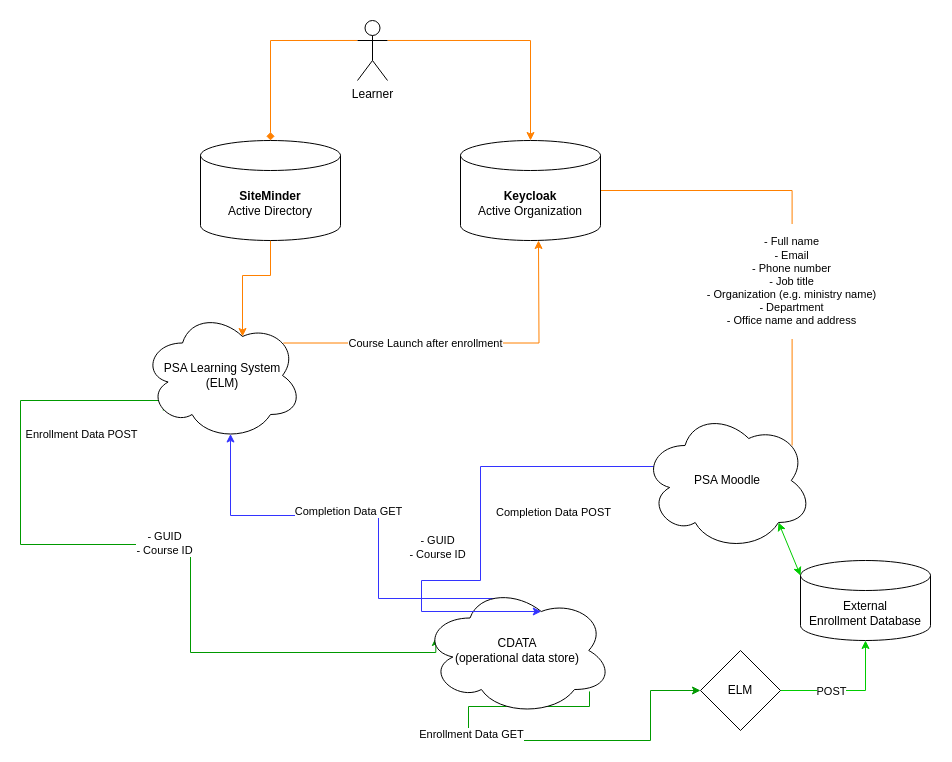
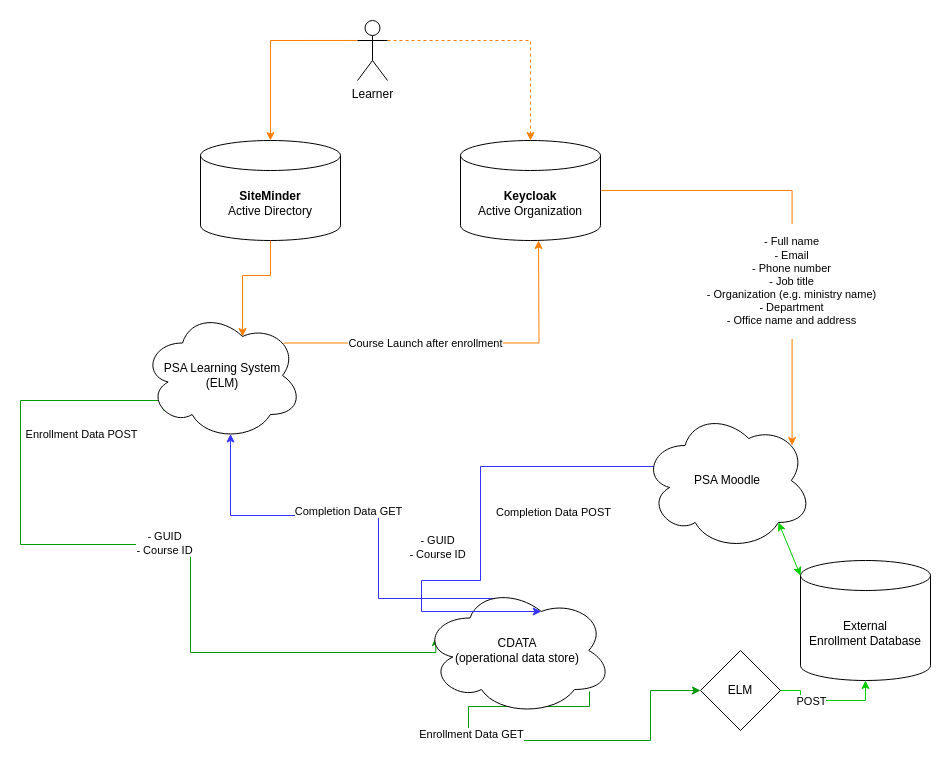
- <mxCell id="3" style="edgeStyle=orthogonalEdgeStyle;rounded=0;orthogonalLoop=1;jettySize=auto;html=1;exitX=1;exitY=0.333;exitDx=0;exitDy=0;exitPerimeter=0;entryX=0.5;entryY=0;entryDx=0;entryDy=0;entryPerimeter=0;strokeColor=#FF8000;" edge="1" parent="1" source="5" target="23"><mxGeometry relative="1" as="geometry" /></mxCell>
+ <mxCell id="3" style="edgeStyle=orthogonalEdgeStyle;rounded=0;orthogonalLoop=1;jettySize=auto;html=1;exitX=1;exitY=0.333;exitDx=0;exitDy=0;exitPerimeter=0;entryX=0.5;entryY=0;entryDx=0;entryDy=0;entryPerimeter=0;strokeColor=#FF8000;dashed=1;" edge="1" parent="1" source="5" target="23"><mxGeometry relative="1" as="geometry" /></mxCell>
- <mxCell id="4" style="edgeStyle=orthogonalEdgeStyle;rounded=0;orthogonalLoop=1;jettySize=auto;html=1;exitX=0;exitY=0.333;exitDx=0;exitDy=0;exitPerimeter=0;entryX=0.5;entryY=0;entryDx=0;entryDy=0;entryPerimeter=0;strokeColor=#FF8000;endArrow=diamond;" edge="1" parent="1" source="5" target="24"><mxGeometry relative="1" as="geometry" /></mxCell>
+ <mxCell id="4" style="edgeStyle=orthogonalEdgeStyle;rounded=0;orthogonalLoop=1;jettySize=auto;html=1;exitX=0;exitY=0.333;exitDx=0;exitDy=0;exitPerimeter=0;entryX=0.5;entryY=0;entryDx=0;entryDy=0;entryPerimeter=0;strokeColor=#FF8000;" edge="1" parent="1" source="5" target="24"><mxGeometry relative="1" as="geometry" /></mxCell>
- <mxCell id="21" style="edgeStyle=orthogonalEdgeStyle;rounded=0;orthogonalLoop=1;jettySize=auto;html=1;exitX=1;exitY=0.5;exitDx=0;exitDy=0;exitPerimeter=0;entryX=0.88;entryY=0.25;entryDx=0;entryDy=0;entryPerimeter=0;strokeColor=#FF8000;endArrow=none;" edge="1" parent="1" source="23" target="20"><mxGeometry relative="1" as="geometry" /></mxCell>
+ <mxCell id="21" style="edgeStyle=orthogonalEdgeStyle;rounded=0;orthogonalLoop=1;jettySize=auto;html=1;exitX=1;exitY=0.5;exitDx=0;exitDy=0;exitPerimeter=0;entryX=0.88;entryY=0.25;entryDx=0;entryDy=0;entryPerimeter=0;strokeColor=#FF8000;" edge="1" parent="1" source="23" target="20"><mxGeometry relative="1" as="geometry" /></mxCell>
- <mxCell id="25" value="&lt;div&gt;External &lt;br&gt;&lt;/div&gt;&lt;div&gt;Enrollment Database&lt;/div&gt;" style="shape=cylinder3;whiteSpace=wrap;html=1;boundedLbl=1;backgroundOutline=1;size=15;" vertex="1" parent="1"><mxGeometry x="800" y="560" width="130" height="80" as="geometry" /></mxCell>
+ <mxCell id="25" value="&lt;div&gt;External &lt;br&gt;&lt;/div&gt;&lt;div&gt;Enrollment Database&lt;/div&gt;" style="shape=cylinder3;whiteSpace=wrap;html=1;boundedLbl=1;backgroundOutline=1;size=15;" vertex="1" parent="1"><mxGeometry x="800" y="560" width="130" height="120" as="geometry" /></mxCell>
